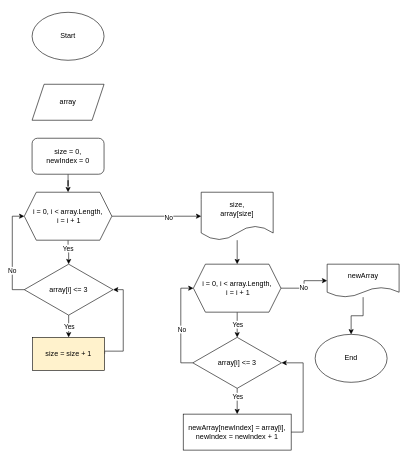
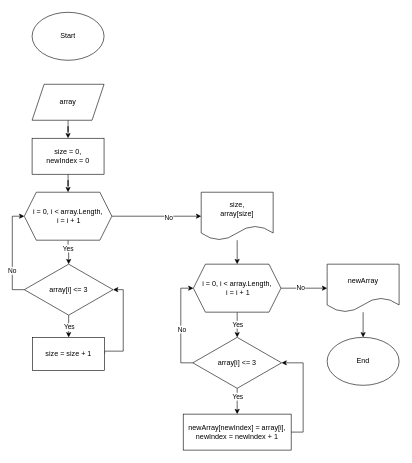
+ <mxCell id="3" value="" style="edgeStyle=orthogonalEdgeStyle;rounded=0;orthogonalLoop=1;jettySize=auto;html=1;" parent="1" source="4" target="6" edge="1"><mxGeometry relative="1" as="geometry" /></mxCell>
- <mxCell id="6" value="size = 0,&lt;br&gt;newIndex = 0" style="whiteSpace=wrap;html=1;rounded=1;" parent="1" vertex="1"><mxGeometry x="53" y="230" width="120" height="60" as="geometry" /></mxCell>
+ <mxCell id="6" value="size = 0,&lt;br&gt;newIndex = 0" style="rounded=0;whiteSpace=wrap;html=1;" parent="1" vertex="1"><mxGeometry x="53" y="230" width="120" height="60" as="geometry" /></mxCell>
- <mxCell id="32" value="newArray" style="shape=document;whiteSpace=wrap;html=1;boundedLbl=1;" parent="1" vertex="1"><mxGeometry x="545" y="440" width="120" height="55" as="geometry" /></mxCell>
+ <mxCell id="32" value="newArray" style="shape=document;whiteSpace=wrap;html=1;boundedLbl=1;" parent="1" vertex="1"><mxGeometry x="545" y="440" width="120" height="80" as="geometry" /></mxCell>
- <mxCell id="18" value="size = size + 1" style="rounded=0;whiteSpace=wrap;html=1;fillColor=#fff2cc;" parent="1" vertex="1"><mxGeometry x="54" y="562" width="120" height="55" as="geometry" /></mxCell>
+ <mxCell id="18" value="size = size + 1" style="rounded=0;whiteSpace=wrap;html=1;" parent="1" vertex="1"><mxGeometry x="54" y="562" width="120" height="55" as="geometry" /></mxCell>
- <mxCell id="33" value="End" style="ellipse;whiteSpace=wrap;html=1;" parent="1" vertex="1"><mxGeometry x="525" y="557" width="120" height="80" as="geometry" /></mxCell>
+ <mxCell id="33" value="End" style="ellipse;whiteSpace=wrap;html=1;" parent="1" vertex="1"><mxGeometry x="545" y="562" width="120" height="80" as="geometry" /></mxCell>
